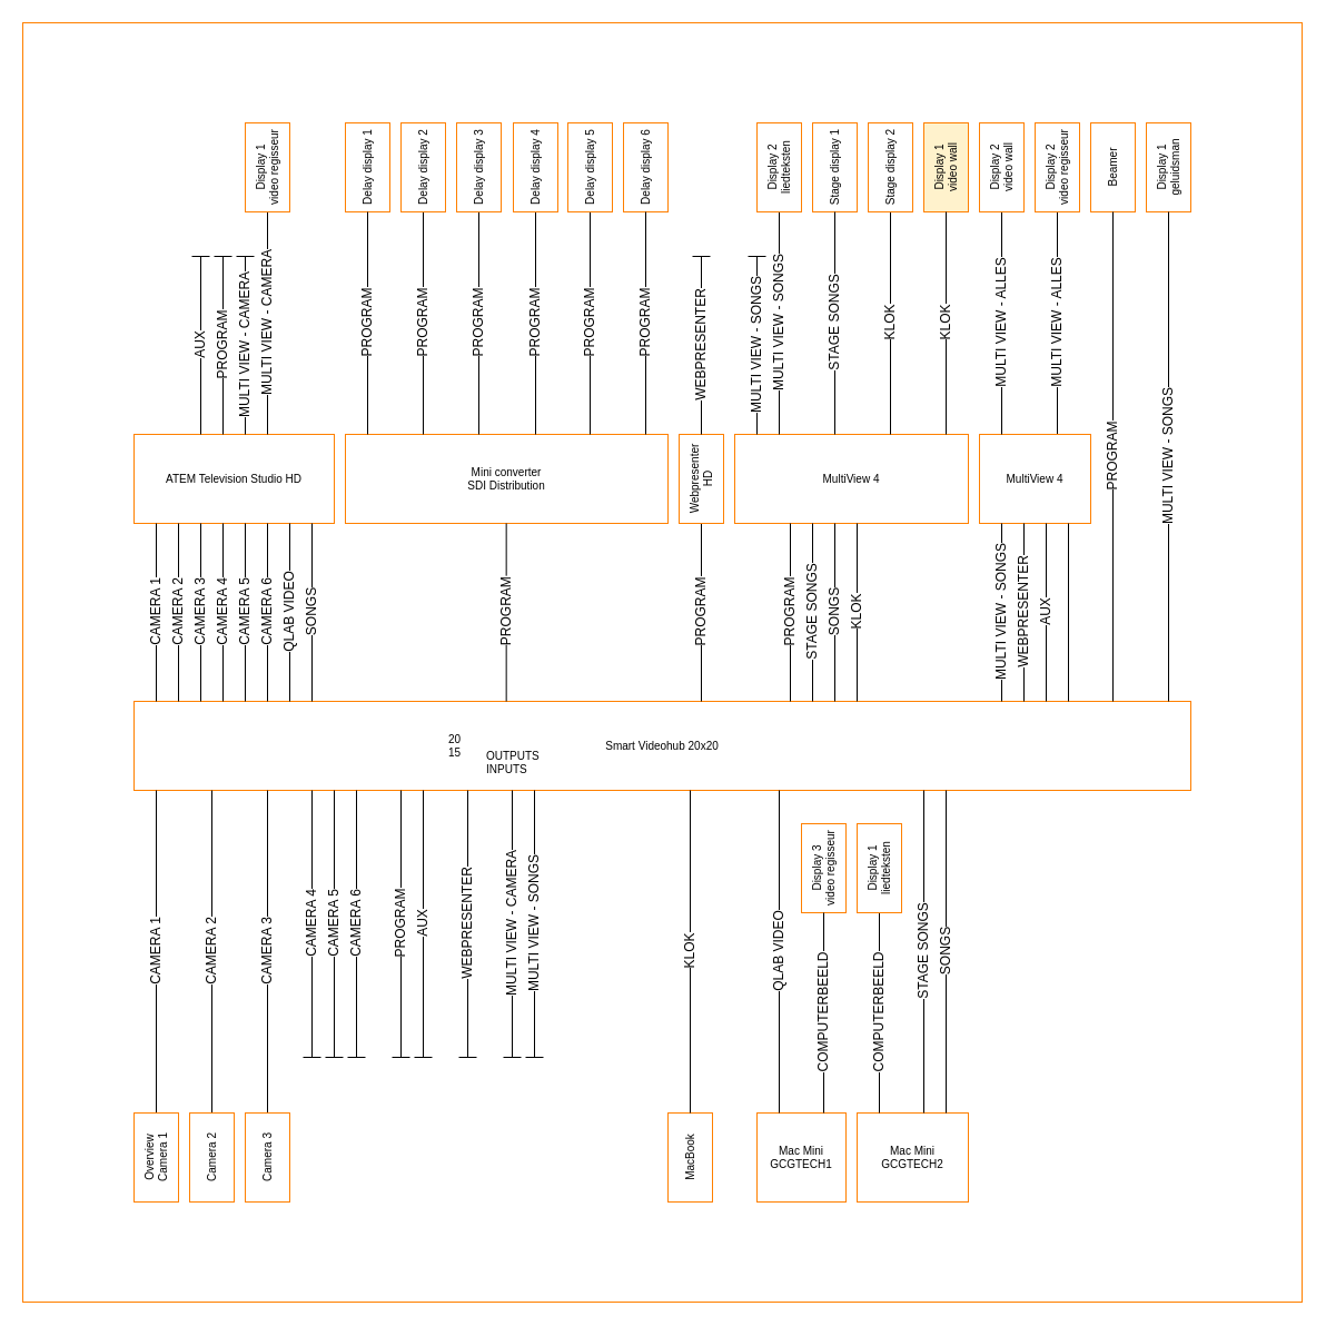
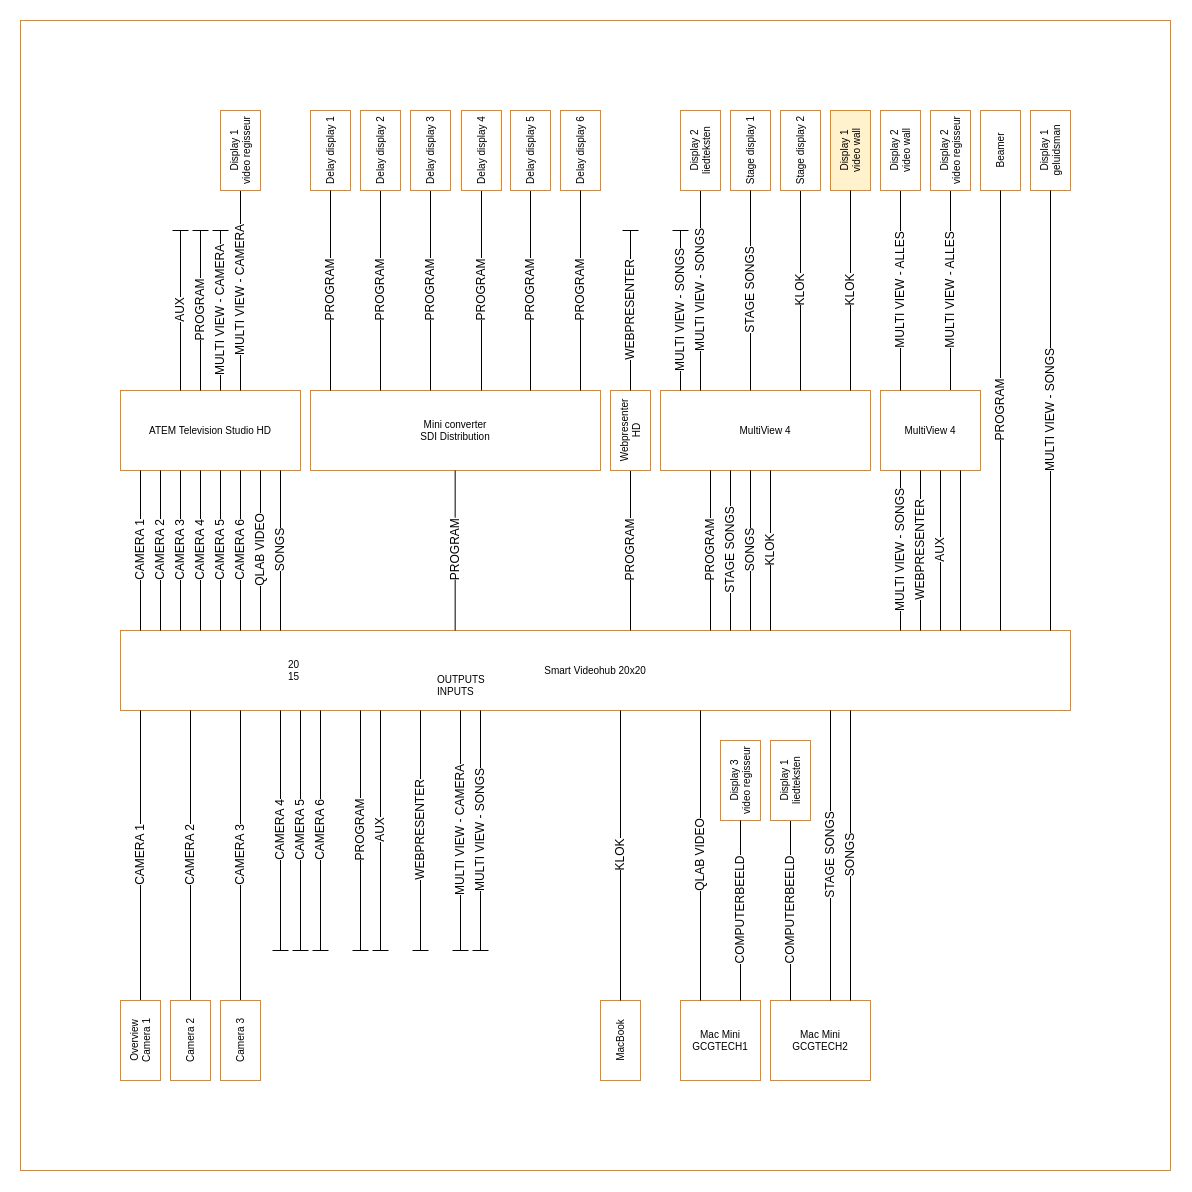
- <mxCell id="36" value="20&lt;br&gt;15" style="text;html=1;align=right;verticalAlign=middle;resizable=0;points=[];autosize=1;strokeColor=none;fillColor=none;hachureGap=4;fontSize=10;" vertex="1" parent="1"><mxGeometry x="385" y="655" width="30" height="30" as="geometry" /></mxCell>
+ <mxCell id="36" value="20&lt;br&gt;15" style="text;html=1;align=right;verticalAlign=middle;resizable=0;points=[];autosize=1;strokeColor=none;fillColor=none;hachureGap=4;fontSize=10;" vertex="1" parent="1"><mxGeometry x="270" y="655" width="30" height="30" as="geometry" /></mxCell>
